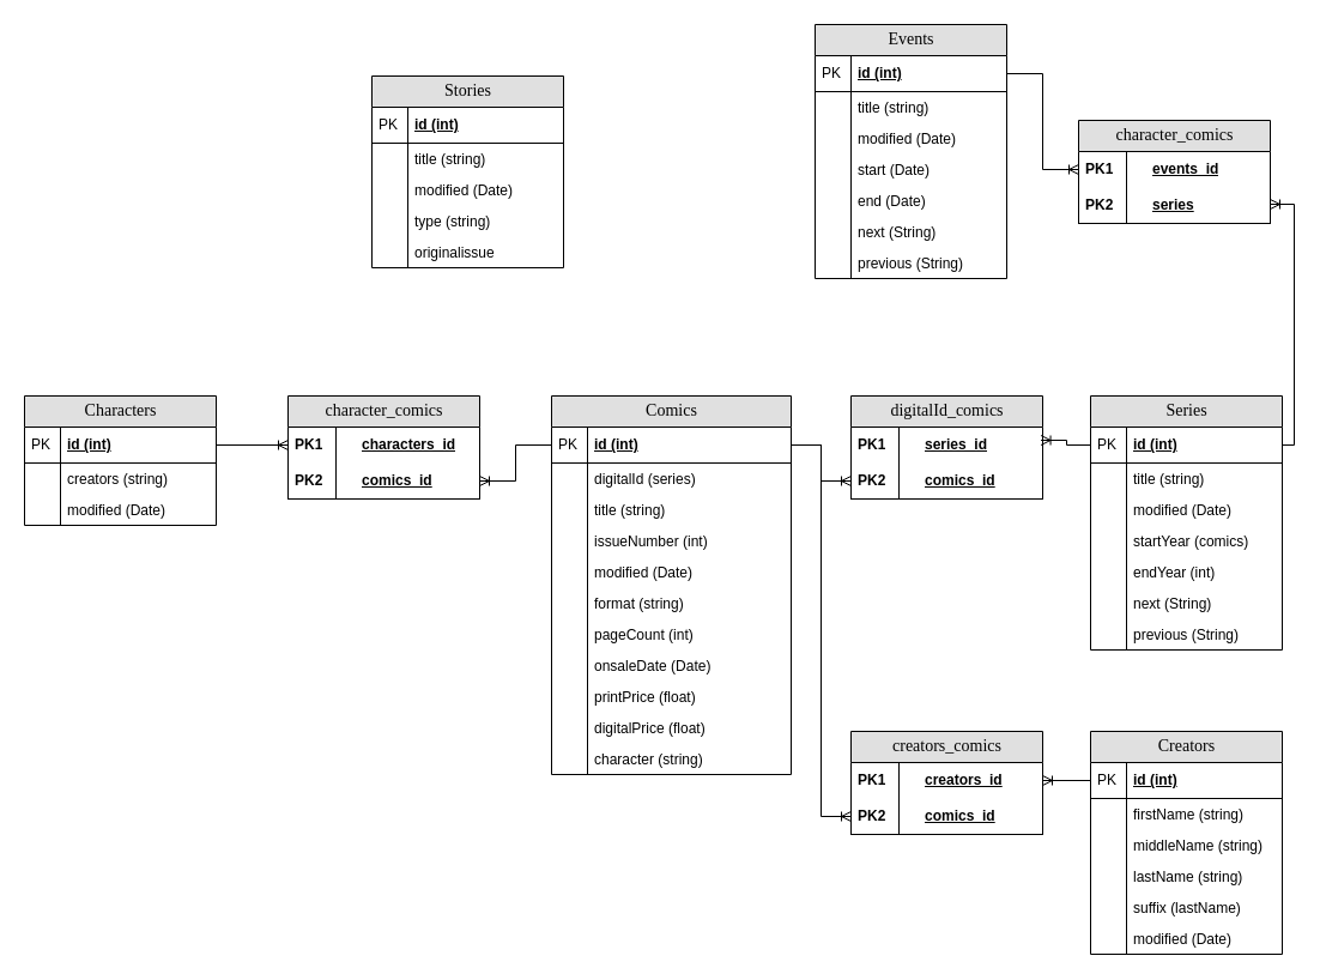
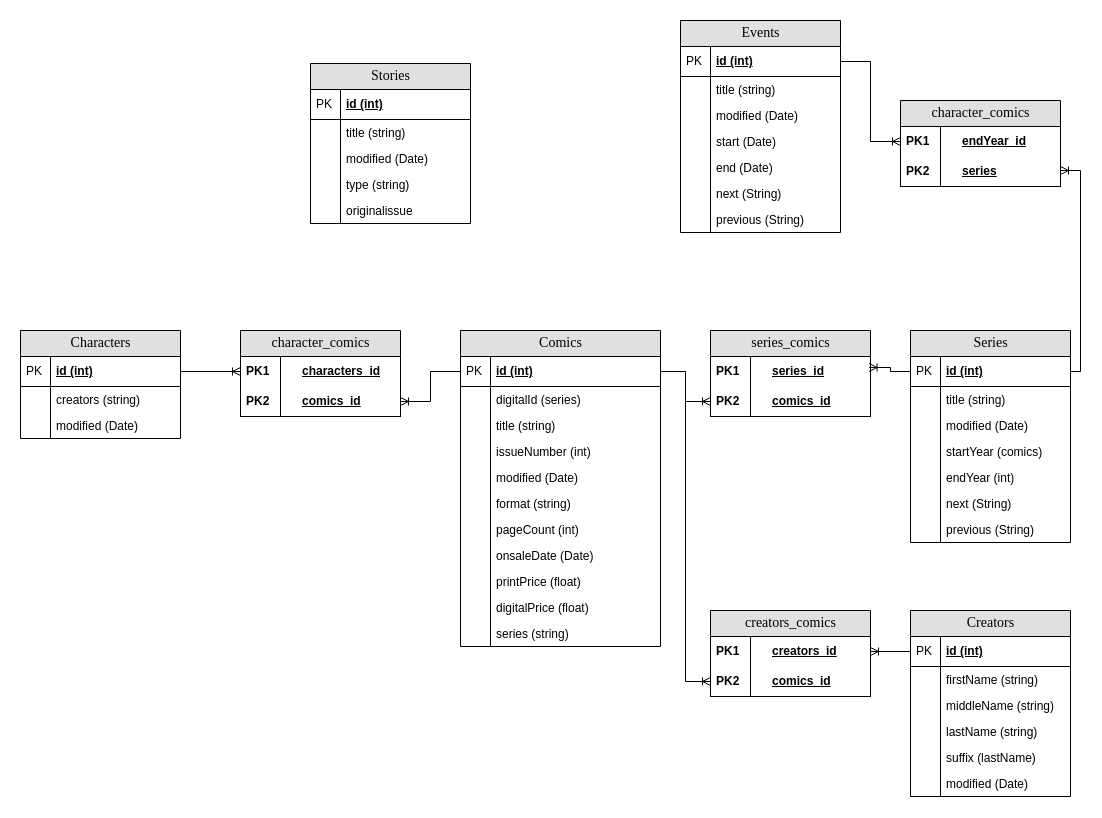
- <mxCell id="66" value="events_id" style="shape=partialRectangle;top=0;left=0;right=0;bottom=0;html=1;align=left;verticalAlign=middle;fillColor=none;spacingLeft=60;spacingRight=4;whiteSpace=wrap;overflow=hidden;rotatable=0;points=[[0,0.5],[1,0.5]];portConstraint=eastwest;dropTarget=0;fontStyle=5;" vertex="1" parent="65"><mxGeometry y="26" width="160" height="30" as="geometry" /></mxCell>
+ <mxCell id="66" value="endYear_id" style="shape=partialRectangle;top=0;left=0;right=0;bottom=0;html=1;align=left;verticalAlign=middle;fillColor=none;spacingLeft=60;spacingRight=4;whiteSpace=wrap;overflow=hidden;rotatable=0;points=[[0,0.5],[1,0.5]];portConstraint=eastwest;dropTarget=0;fontStyle=5;" vertex="1" parent="65"><mxGeometry y="26" width="160" height="30" as="geometry" /></mxCell>
- <mxCell id="85" value="digitalId_comics" style="swimlane;html=1;fontStyle=0;childLayout=stackLayout;horizontal=1;startSize=26;fillColor=#e0e0e0;horizontalStack=0;resizeParent=1;resizeLast=0;collapsible=1;marginBottom=0;swimlaneFillColor=#ffffff;align=center;rounded=0;shadow=0;comic=0;labelBackgroundColor=none;strokeWidth=1;fontFamily=Verdana;fontSize=14" vertex="1" parent="1"><mxGeometry x="710" y="330" width="160" height="86" as="geometry" /></mxCell>
+ <mxCell id="85" value="series_comics" style="swimlane;html=1;fontStyle=0;childLayout=stackLayout;horizontal=1;startSize=26;fillColor=#e0e0e0;horizontalStack=0;resizeParent=1;resizeLast=0;collapsible=1;marginBottom=0;swimlaneFillColor=#ffffff;align=center;rounded=0;shadow=0;comic=0;labelBackgroundColor=none;strokeWidth=1;fontFamily=Verdana;fontSize=14" vertex="1" parent="1"><mxGeometry x="710" y="330" width="160" height="86" as="geometry" /></mxCell>
- <mxCell id="30" value="character (string)" style="shape=partialRectangle;top=0;left=0;right=0;bottom=0;html=1;align=left;verticalAlign=top;fillColor=none;spacingLeft=34;spacingRight=4;whiteSpace=wrap;overflow=hidden;rotatable=0;points=[[0,0.5],[1,0.5]];portConstraint=eastwest;dropTarget=0;" vertex="1" parent="9"><mxGeometry y="290" width="200" height="26" as="geometry" /></mxCell>
+ <mxCell id="30" value="series (string)" style="shape=partialRectangle;top=0;left=0;right=0;bottom=0;html=1;align=left;verticalAlign=top;fillColor=none;spacingLeft=34;spacingRight=4;whiteSpace=wrap;overflow=hidden;rotatable=0;points=[[0,0.5],[1,0.5]];portConstraint=eastwest;dropTarget=0;" vertex="1" parent="9"><mxGeometry y="290" width="200" height="26" as="geometry" /></mxCell>
